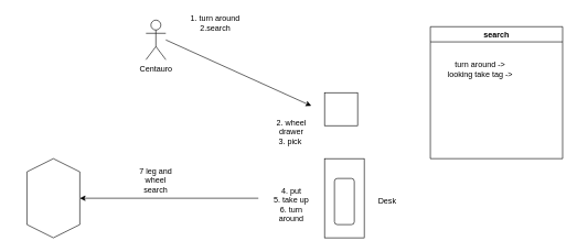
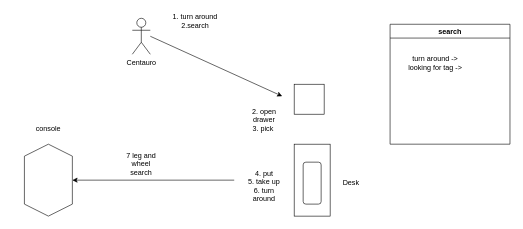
- <mxCell id="19" value="turn around -&amp;gt; &lt;br&gt;looking take tag -&amp;gt;" style="text;html=1;align=center;verticalAlign=middle;resizable=0;points=[];autosize=1;strokeColor=none;fillColor=none;" vertex="1" parent="18"><mxGeometry x="20" y="45" width="110" height="40" as="geometry" /></mxCell>
+ <mxCell id="19" value="turn around -&amp;gt; &lt;br&gt;looking for tag -&amp;gt;" style="text;html=1;align=center;verticalAlign=middle;resizable=0;points=[];autosize=1;strokeColor=none;fillColor=none;" vertex="1" parent="18"><mxGeometry x="20" y="45" width="110" height="40" as="geometry" /></mxCell>
- <mxCell id="10" value="2. wheel drawer&lt;br&gt;3. pick&amp;nbsp;" style="text;html=1;strokeColor=none;fillColor=none;align=center;verticalAlign=middle;whiteSpace=wrap;rounded=0;" parent="1" vertex="1"><mxGeometry x="410" y="170" width="60" height="60" as="geometry" /></mxCell>
+ <mxCell id="10" value="2. open drawer&lt;br&gt;3. pick&amp;nbsp;" style="text;html=1;strokeColor=none;fillColor=none;align=center;verticalAlign=middle;whiteSpace=wrap;rounded=0;" parent="1" vertex="1"><mxGeometry x="410" y="170" width="60" height="60" as="geometry" /></mxCell>
+ <mxCell id="14" value="console" style="text;html=1;strokeColor=none;fillColor=none;align=center;verticalAlign=middle;whiteSpace=wrap;rounded=0;" parent="12" vertex="1"><mxGeometry x="10.0" width="60" height="30" as="geometry" /></mxCell>
